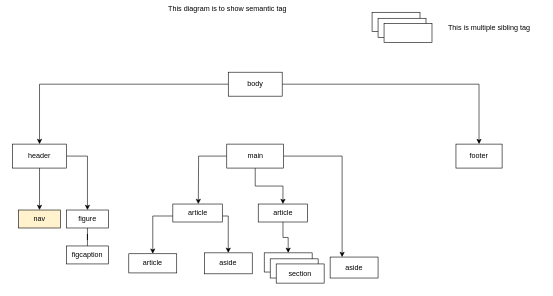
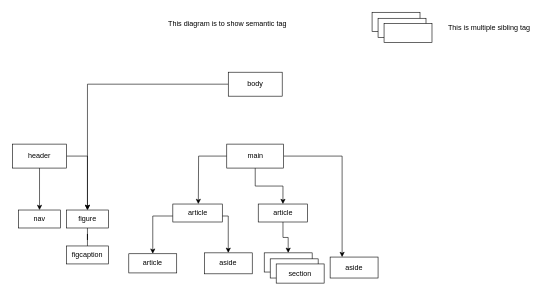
- <mxCell id="20" value="This diagram is to show semantic tag&amp;nbsp;" style="text;html=1;align=center;verticalAlign=middle;resizable=0;points=[];autosize=1;" vertex="1" parent="1"><mxGeometry x="260" y="5" width="240" height="20" as="geometry" /></mxCell>
+ <mxCell id="20" value="This diagram is to show semantic tag&amp;nbsp;" style="text;html=1;align=center;verticalAlign=middle;resizable=0;points=[];autosize=1;" vertex="1" parent="1"><mxGeometry x="260" y="30" width="240" height="20" as="geometry" /></mxCell>
- <mxCell id="3" style="edgeStyle=orthogonalEdgeStyle;rounded=0;orthogonalLoop=1;jettySize=auto;html=1;entryX=0.5;entryY=0;entryDx=0;entryDy=0;" edge="1" parent="1" source="4" target="12"><mxGeometry relative="1" as="geometry" /></mxCell>
- <mxCell id="2" style="edgeStyle=orthogonalEdgeStyle;rounded=0;orthogonalLoop=1;jettySize=auto;html=1;entryX=0.5;entryY=0;entryDx=0;entryDy=0;" edge="1" parent="1" source="4" target="7"><mxGeometry relative="1" as="geometry" /></mxCell>
+ <mxCell id="2" style="edgeStyle=orthogonalEdgeStyle;rounded=0;orthogonalLoop=1;jettySize=auto;html=1;" edge="1" parent="1" source="4" target="14"><mxGeometry relative="1" as="geometry" /></mxCell>
- <mxCell id="12" value="footer" style="rounded=0;whiteSpace=wrap;html=1;" vertex="1" parent="1"><mxGeometry x="760" y="240" width="77" height="40" as="geometry" /></mxCell>
- <mxCell id="16" value="nav" style="rounded=0;whiteSpace=wrap;html=1;fillColor=#fff2cc;" vertex="1" parent="1"><mxGeometry x="30" y="350" width="70" height="30" as="geometry" /></mxCell>
+ <mxCell id="16" value="nav" style="rounded=0;whiteSpace=wrap;html=1;" vertex="1" parent="1"><mxGeometry x="30" y="350" width="70" height="30" as="geometry" /></mxCell>
